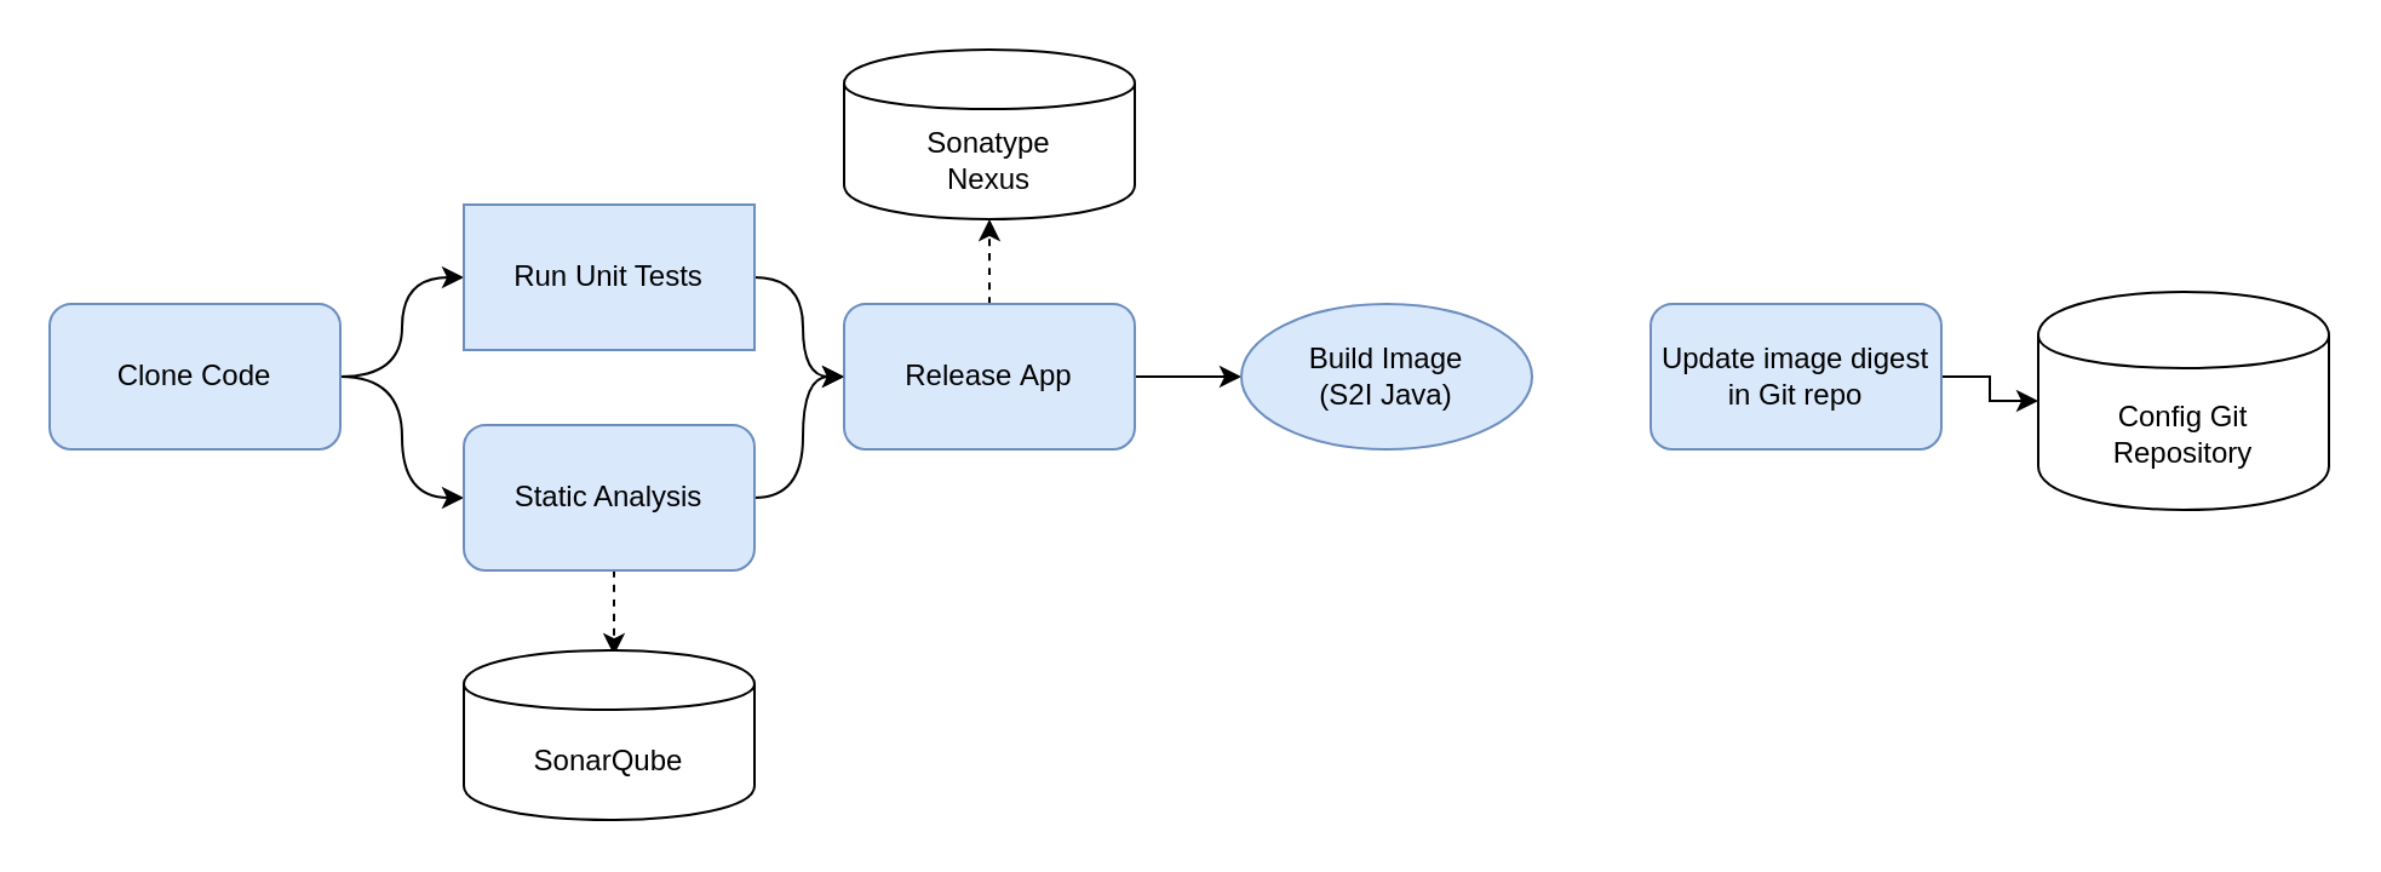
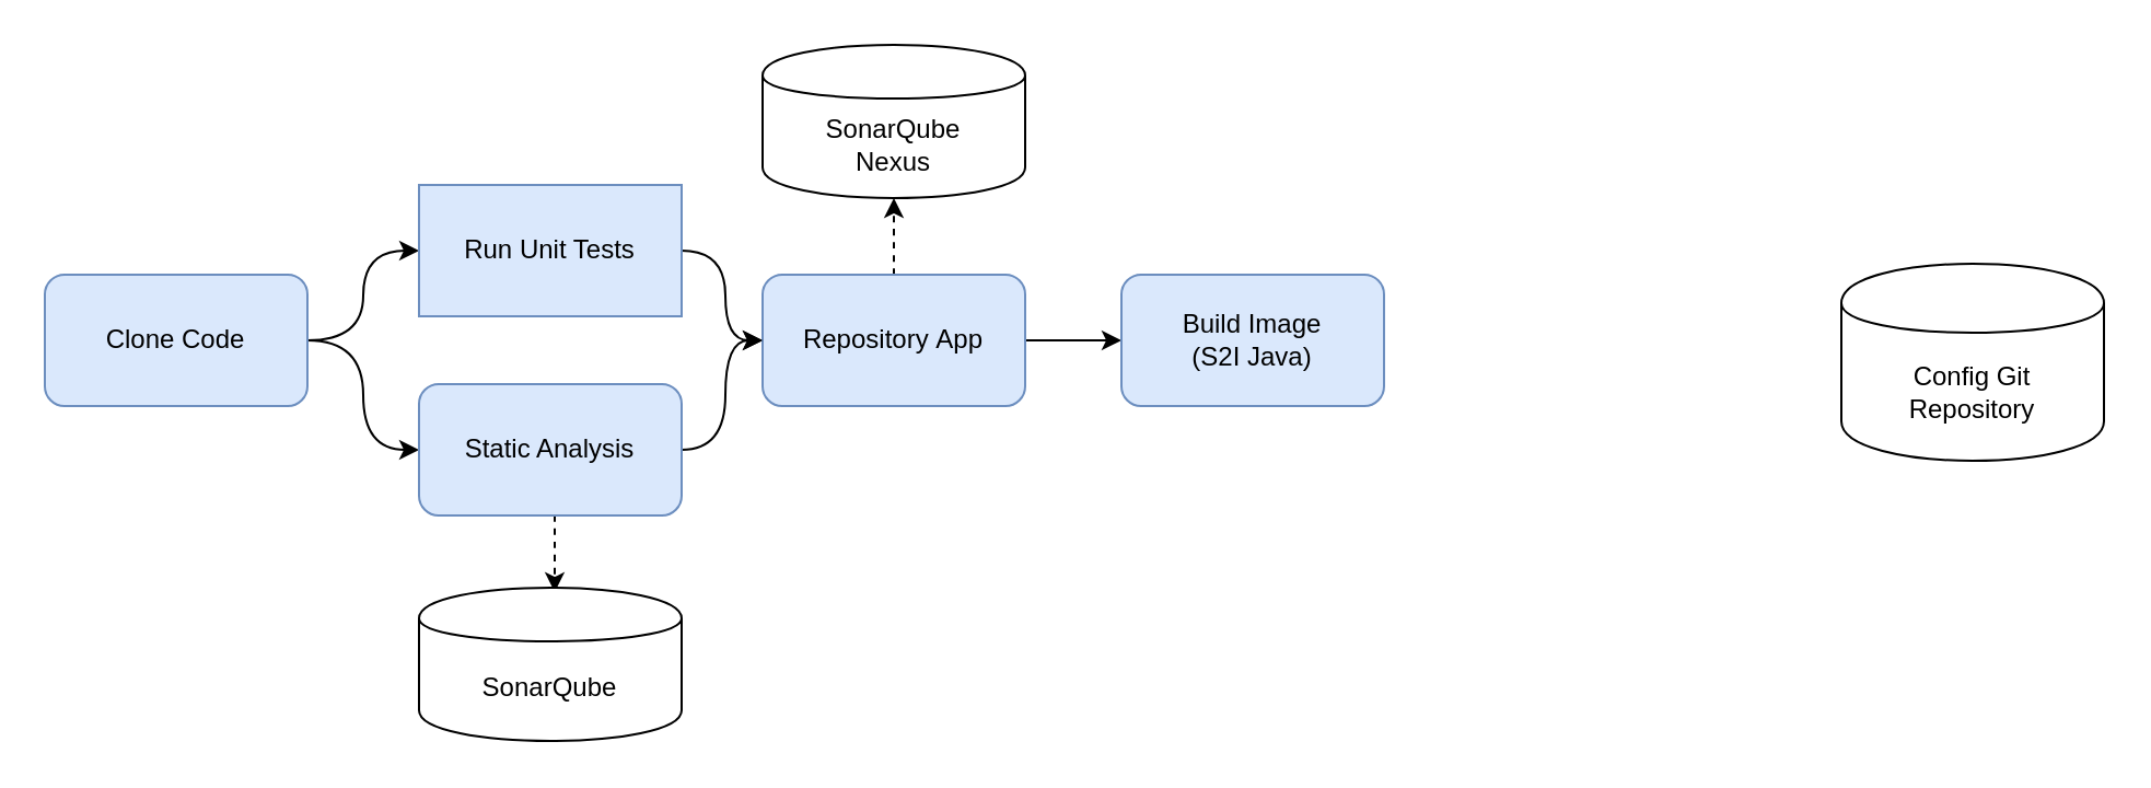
- <mxCell id="12" value="Sonatype &lt;br&gt;Nexus" style="shape=cylinder;whiteSpace=wrap;html=1;boundedLbl=1;backgroundOutline=1;" parent="1" vertex="1"><mxGeometry x="348" y="20" width="120" height="70" as="geometry" /></mxCell>
+ <mxCell id="12" value="SonarQube &lt;br&gt;Nexus" style="shape=cylinder;whiteSpace=wrap;html=1;boundedLbl=1;backgroundOutline=1;" parent="1" vertex="1"><mxGeometry x="348" y="20" width="120" height="70" as="geometry" /></mxCell>
- <mxCell id="8" value="Release&amp;nbsp;App" style="rounded=1;whiteSpace=wrap;html=1;fillColor=#dae8fc;strokeColor=#6c8ebf;" parent="1" vertex="1"><mxGeometry x="348" y="125" width="120" height="60" as="geometry" /></mxCell>
+ <mxCell id="8" value="Repository&amp;nbsp;App" style="rounded=1;whiteSpace=wrap;html=1;fillColor=#dae8fc;strokeColor=#6c8ebf;" parent="1" vertex="1"><mxGeometry x="348" y="125" width="120" height="60" as="geometry" /></mxCell>
- <mxCell id="14" value="Build Image&lt;br&gt;(S2I Java)" style="ellipse;whiteSpace=wrap;html=1;fillColor=#dae8fc;strokeColor=#6c8ebf;" parent="1" vertex="1"><mxGeometry x="512" y="125" width="120" height="60" as="geometry" /></mxCell>
+ <mxCell id="14" value="Build Image&lt;br&gt;(S2I Java)" style="rounded=1;whiteSpace=wrap;html=1;fillColor=#dae8fc;strokeColor=#6c8ebf;" parent="1" vertex="1"><mxGeometry x="512" y="125" width="120" height="60" as="geometry" /></mxCell>
- <mxCell id="17" value="Update image digest in Git repo" style="rounded=1;whiteSpace=wrap;html=1;fillColor=#dae8fc;strokeColor=#6c8ebf;" parent="1" vertex="1"><mxGeometry x="681" y="125" width="120" height="60" as="geometry" /></mxCell>
- <mxCell id="16" style="edgeStyle=orthogonalEdgeStyle;rounded=0;orthogonalLoop=1;jettySize=auto;html=1;exitX=1;exitY=0.5;exitDx=0;exitDy=0;entryX=0;entryY=0.5;entryDx=0;entryDy=0;" edge="1" parent="1" source="17" target="18"><mxGeometry relative="1" as="geometry" /></mxCell>
